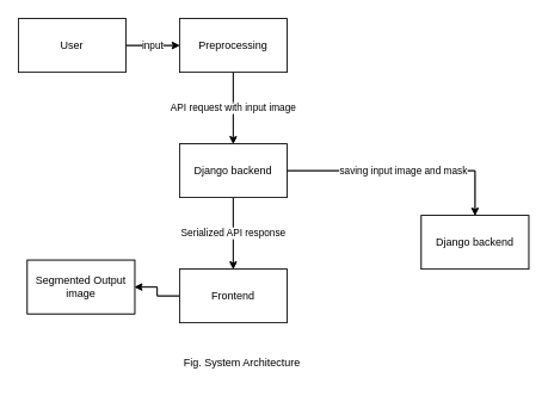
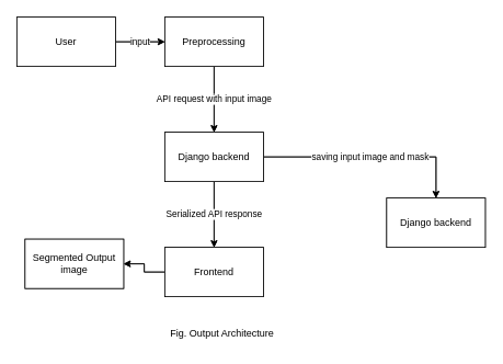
- <mxCell id="24" value="Fig. System Architecture" style="text;html=1;strokeColor=none;fillColor=none;align=center;verticalAlign=middle;whiteSpace=wrap;rounded=0;" vertex="1" parent="1"><mxGeometry x="110" y="390" width="320" height="30" as="geometry" /></mxCell>
+ <mxCell id="24" value="Fig. Output Architecture" style="text;html=1;strokeColor=none;fillColor=none;align=center;verticalAlign=middle;whiteSpace=wrap;rounded=0;" vertex="1" parent="1"><mxGeometry x="110" y="390" width="320" height="30" as="geometry" /></mxCell>
